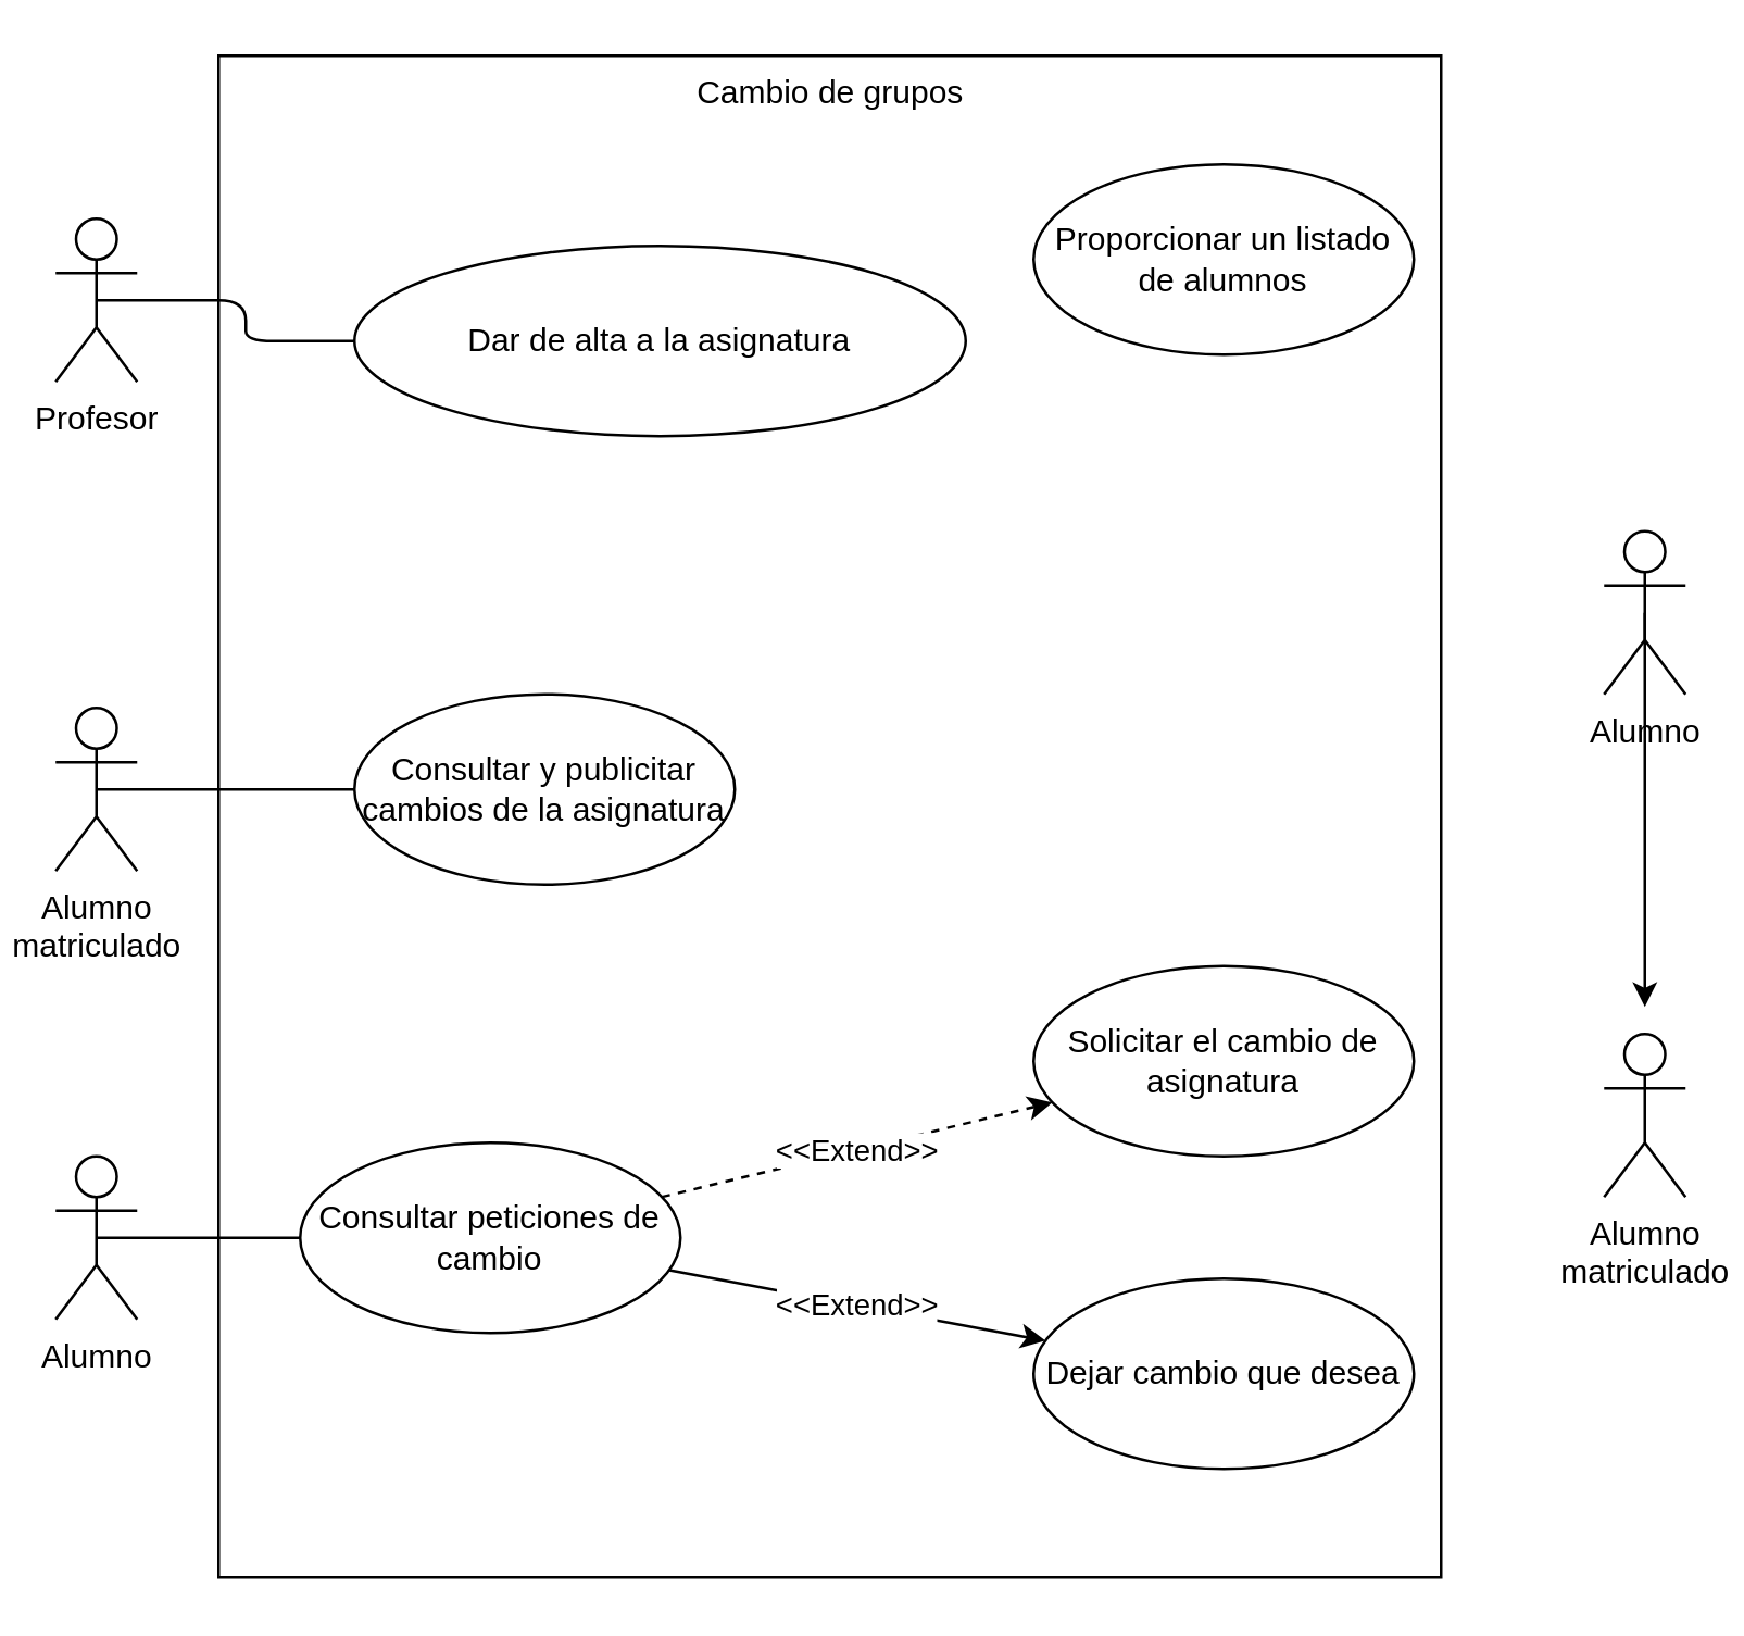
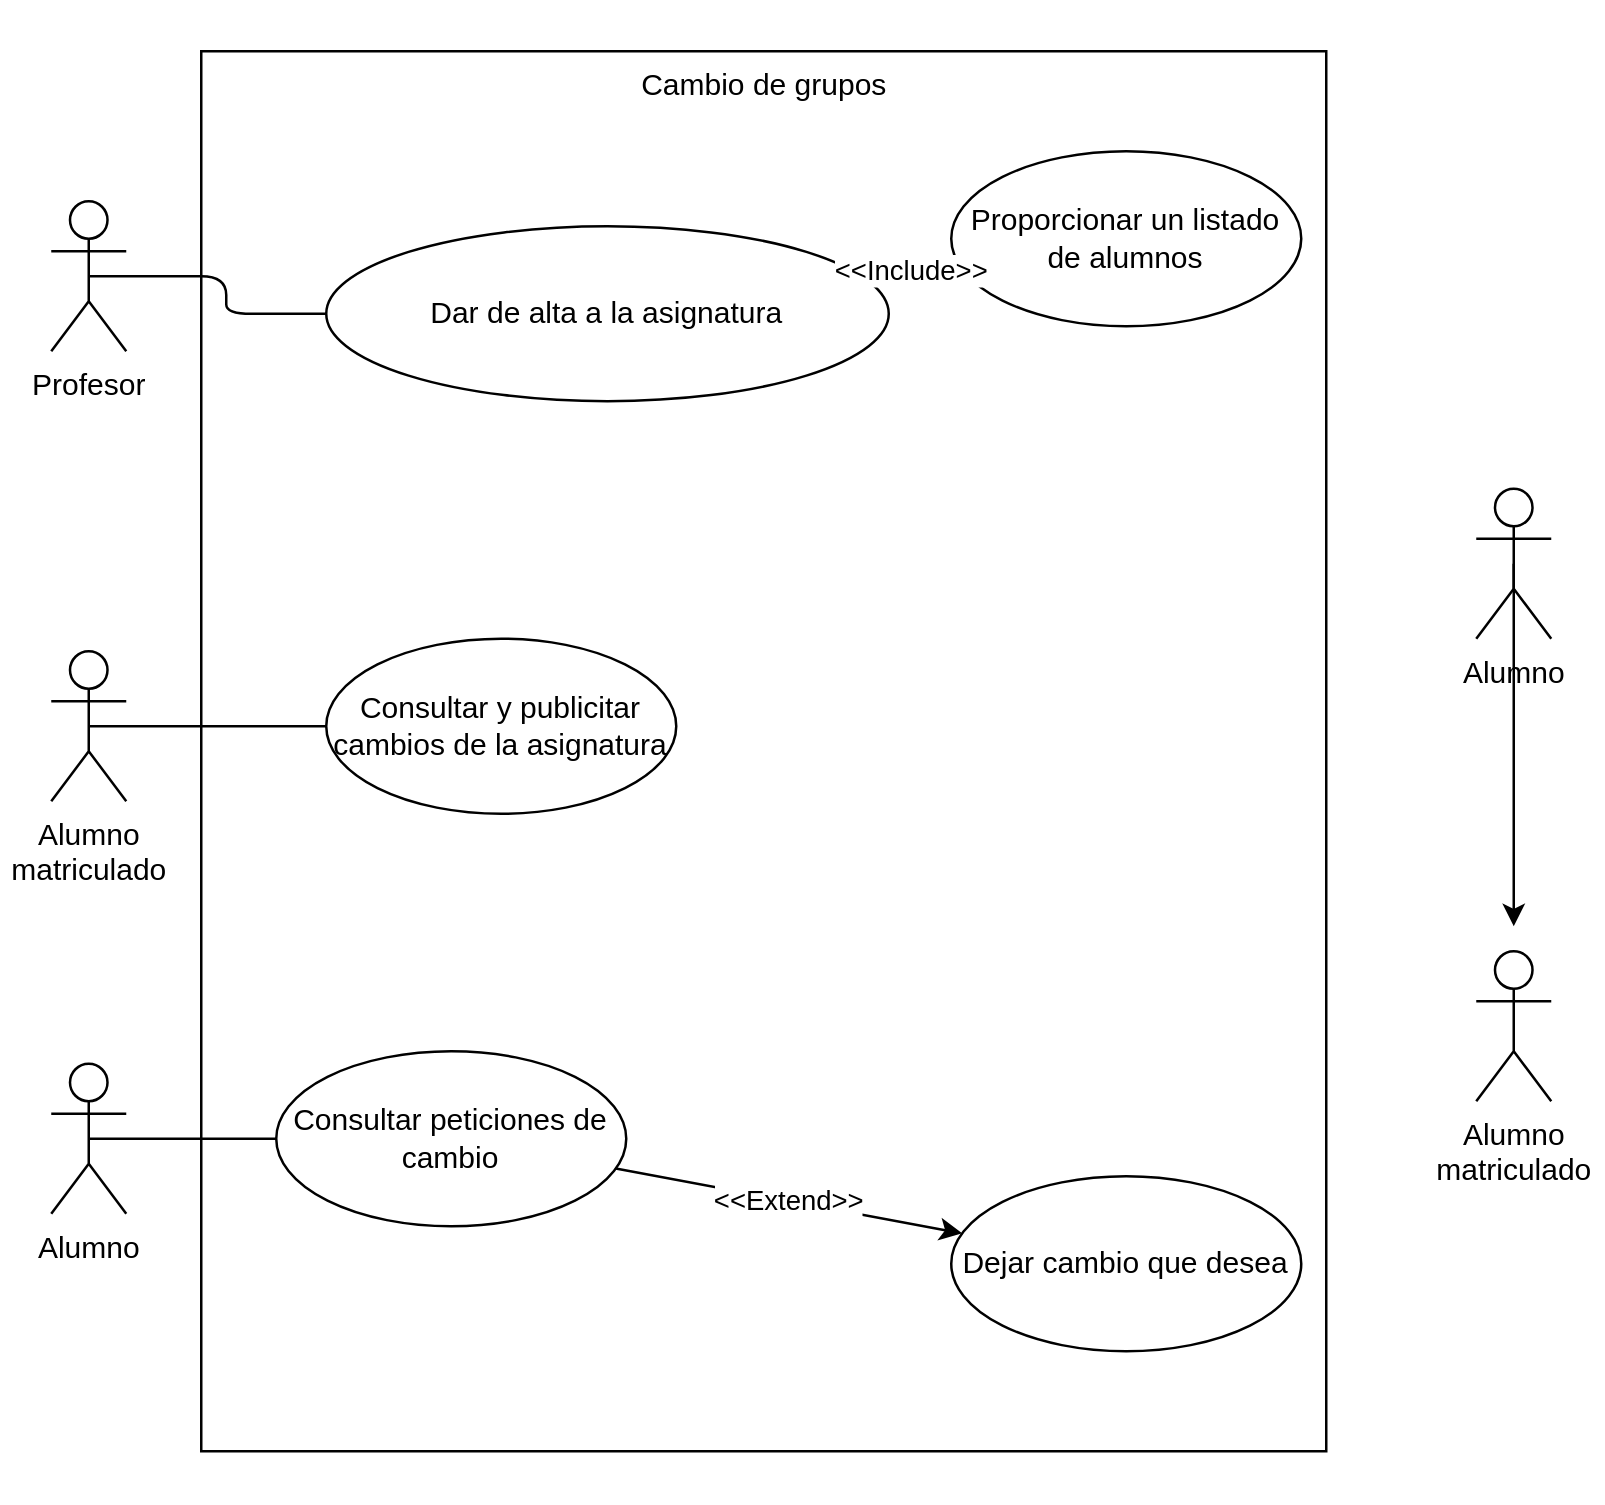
+ <mxCell id="13" value="&amp;lt;&amp;lt;Include&amp;gt;&amp;gt;" style="rounded=0;orthogonalLoop=1;jettySize=auto;html=1;" edge="1" parent="1" source="5" target="7"><mxGeometry relative="1" as="geometry"><mxPoint x="209.996" y="143.967" as="sourcePoint" /><mxPoint x="355.547" y="106.031" as="targetPoint" /></mxGeometry></mxCell>
- <mxCell id="10" value="Solicitar el cambio de asignatura" style="ellipse;whiteSpace=wrap;html=1;fillColor=none;gradientColor=none;" vertex="1" parent="1"><mxGeometry x="380" y="355" width="140" height="70" as="geometry" /></mxCell>
- <mxCell id="8" value="&amp;lt;&amp;lt;Extend&amp;gt;&amp;gt;" style="rounded=0;orthogonalLoop=1;jettySize=auto;html=1;dashed=1;" edge="1" parent="1" source="9" target="10"><mxGeometry relative="1" as="geometry" /></mxCell>
